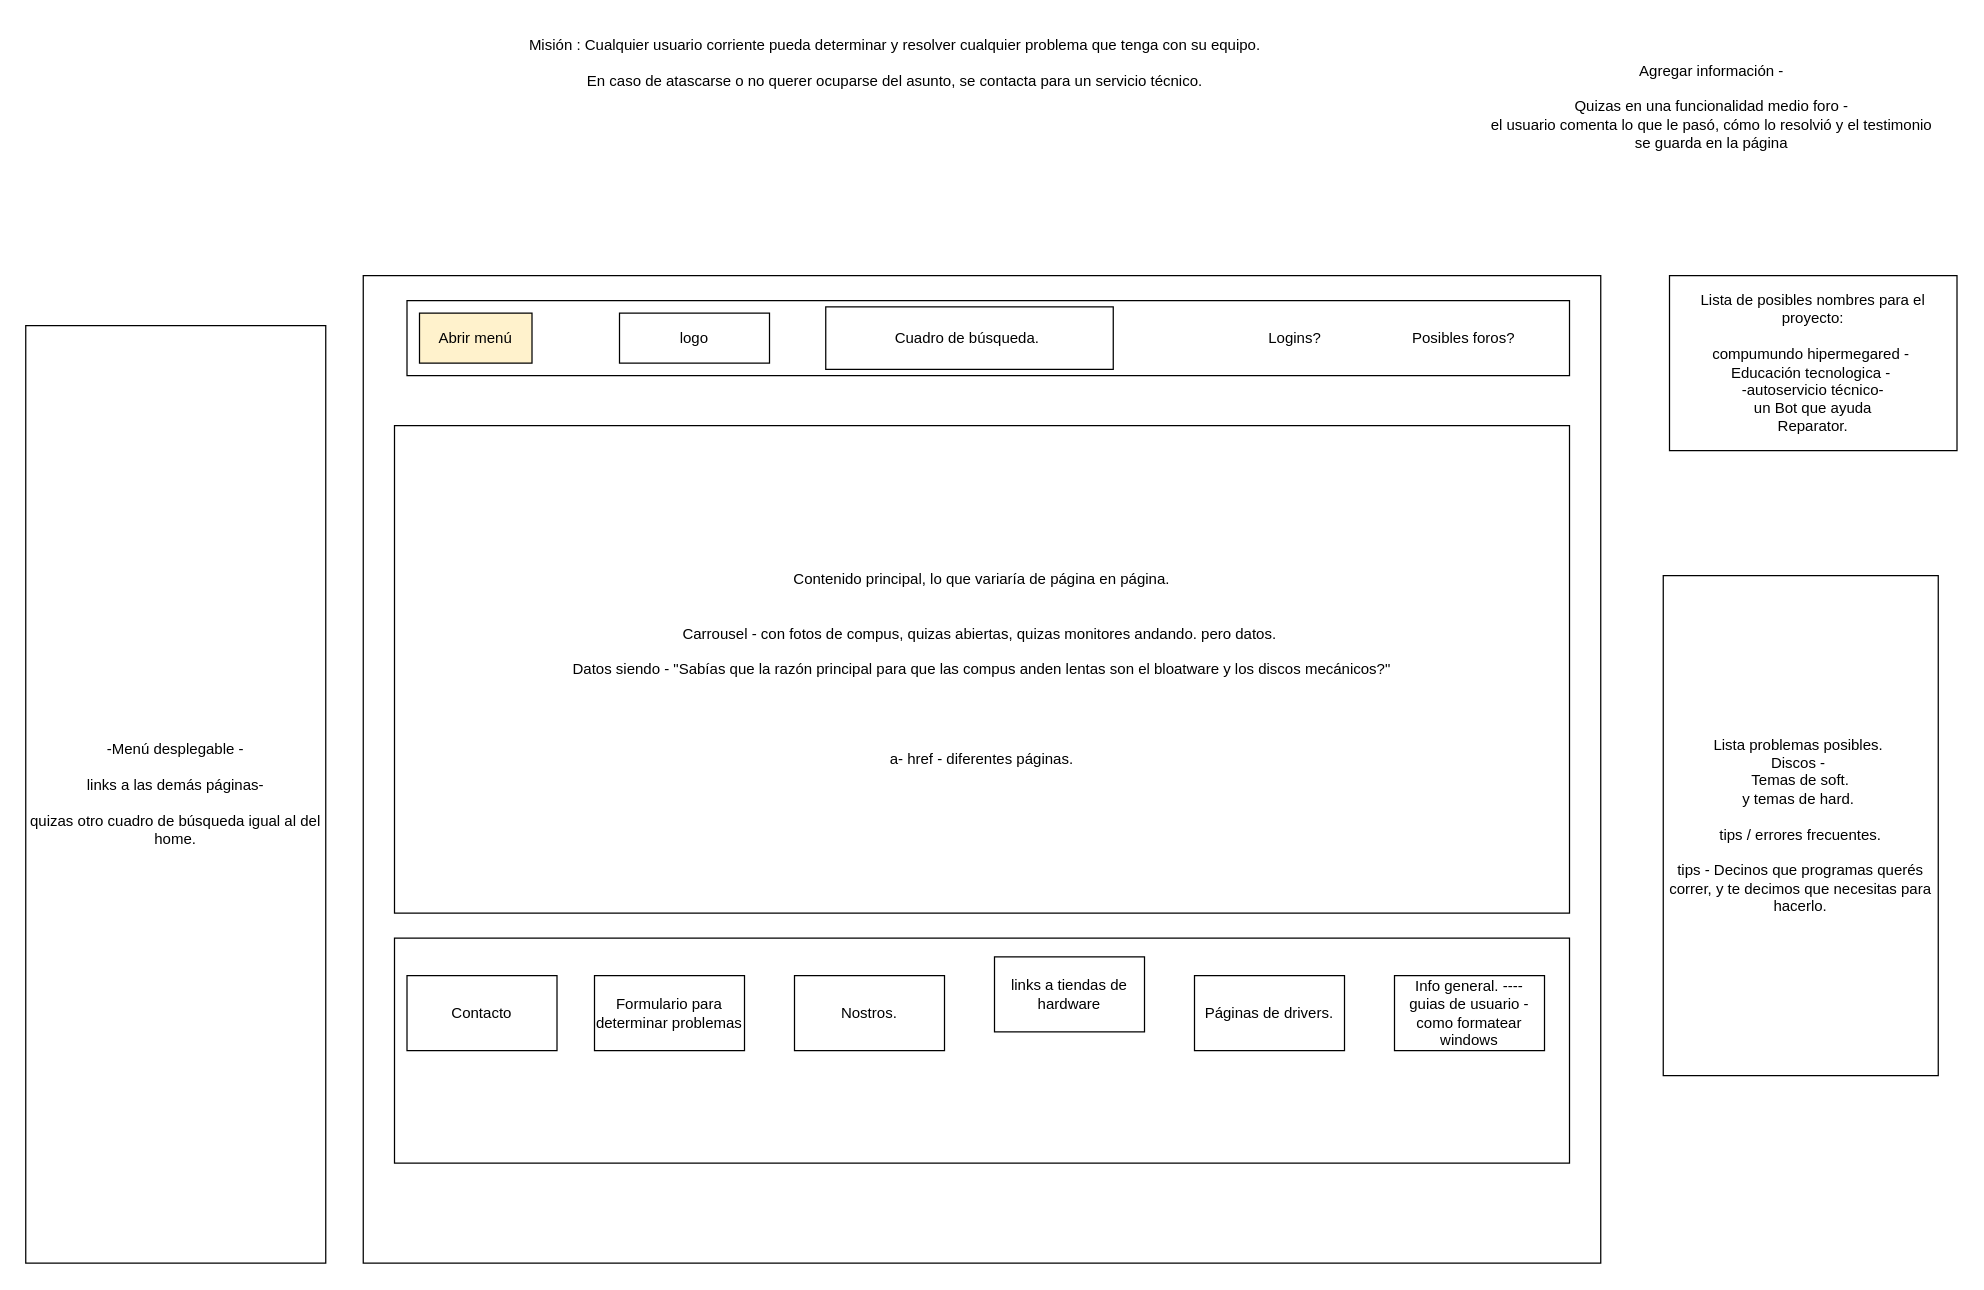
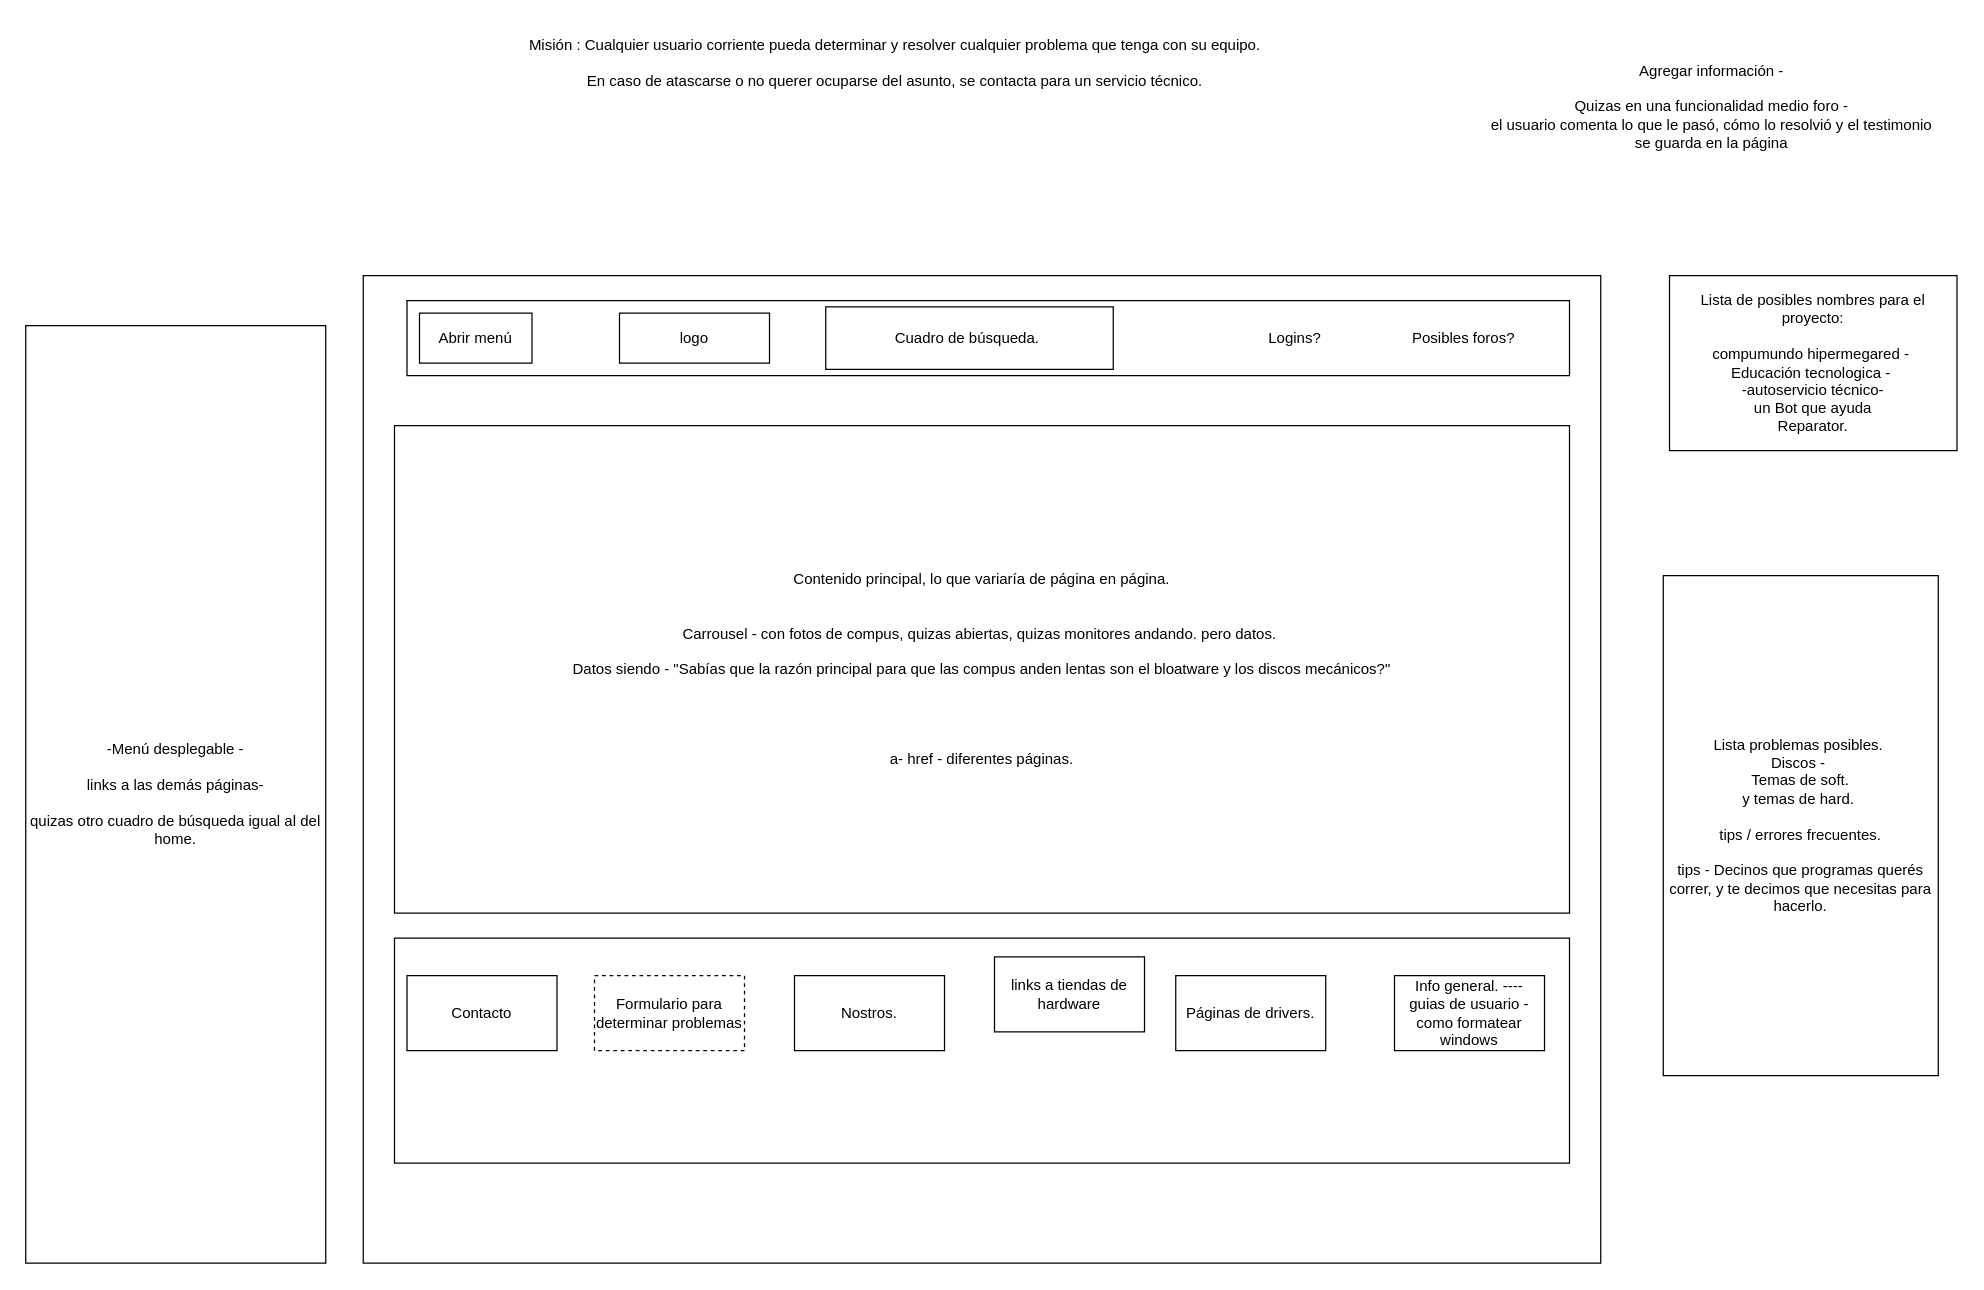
- <mxCell id="14" value="Abrir menú" style="rounded=0;whiteSpace=wrap;html=1;fillColor=#fff2cc;" vertex="1" parent="1"><mxGeometry x="335" y="250" width="90" height="40" as="geometry" /></mxCell>
+ <mxCell id="14" value="Abrir menú" style="rounded=0;whiteSpace=wrap;html=1;" vertex="1" parent="1"><mxGeometry x="335" y="250" width="90" height="40" as="geometry" /></mxCell>
- <mxCell id="9" value="Formulario para determinar problemas" style="rounded=0;whiteSpace=wrap;html=1;" vertex="1" parent="1"><mxGeometry x="475" y="780" width="120" height="60" as="geometry" /></mxCell>
+ <mxCell id="9" value="Formulario para determinar problemas" style="rounded=0;whiteSpace=wrap;html=1;dashed=1;" vertex="1" parent="1"><mxGeometry x="475" y="780" width="120" height="60" as="geometry" /></mxCell>
- <mxCell id="12" value="Páginas de drivers." style="rounded=0;whiteSpace=wrap;html=1;" vertex="1" parent="1"><mxGeometry x="955" y="780" width="120" height="60" as="geometry" /></mxCell>
+ <mxCell id="12" value="Páginas de drivers." style="rounded=0;whiteSpace=wrap;html=1;" vertex="1" parent="1"><mxGeometry x="940" y="780" width="120" height="60" as="geometry" /></mxCell>
